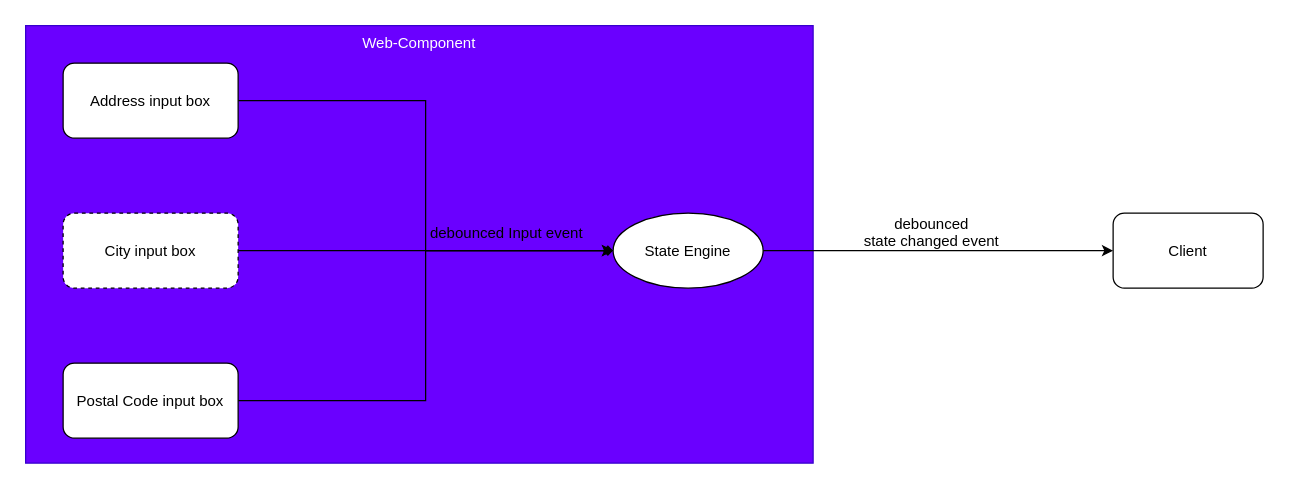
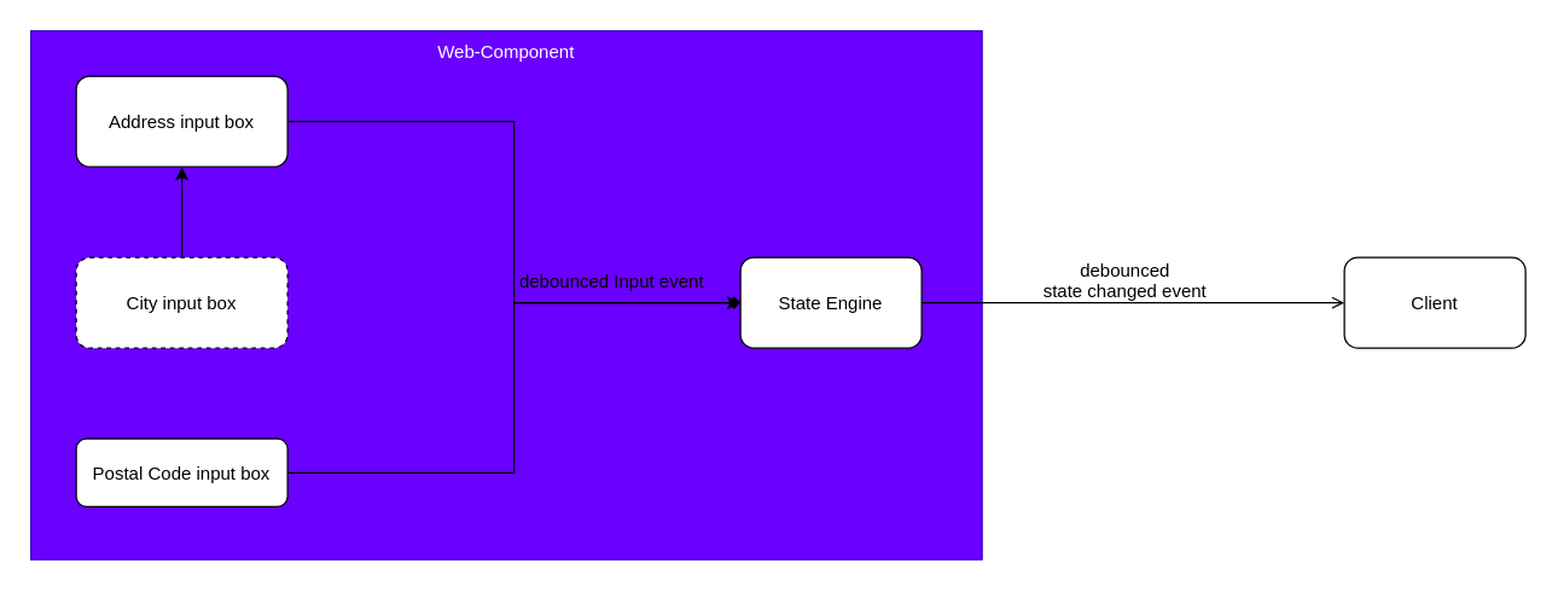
- <mxCell id="5" value="" style="edgeStyle=orthogonalEdgeStyle;rounded=0;orthogonalLoop=1;jettySize=auto;entryX=0;entryY=0.5;entryDx=0;entryDy=0;" parent="1" source="6" target="10" edge="1"><mxGeometry relative="1" as="geometry" /></mxCell>
+ <mxCell id="5" value="" style="edgeStyle=orthogonalEdgeStyle;rounded=0;orthogonalLoop=1;jettySize=auto;" parent="1" source="6" target="4" edge="1"><mxGeometry relative="1" as="geometry" /></mxCell>
- <mxCell id="10" value="State Engine" style="ellipse;" parent="1" vertex="1"><mxGeometry x="490" y="170" width="120" height="60" as="geometry" /></mxCell>
+ <mxCell id="10" value="State Engine" style="rounded=1;" parent="1" vertex="1"><mxGeometry x="490" y="170" width="120" height="60" as="geometry" /></mxCell>
- <mxCell id="9" value="" style="edgeStyle=orthogonalEdgeStyle;rounded=0;orthogonalLoop=1;jettySize=auto;entryX=0;entryY=0.5;entryDx=0;entryDy=0;" parent="1" source="10" target="12" edge="1"><mxGeometry relative="1" as="geometry" /></mxCell>
+ <mxCell id="9" value="" style="edgeStyle=orthogonalEdgeStyle;rounded=0;orthogonalLoop=1;jettySize=auto;entryX=0;entryY=0.5;entryDx=0;entryDy=0;endArrow=open;" parent="1" source="10" target="12" edge="1"><mxGeometry relative="1" as="geometry" /></mxCell>
- <mxCell id="8" value="Postal Code input box" style="rounded=1;" parent="1" vertex="1"><mxGeometry x="50" y="290" width="140" height="60" as="geometry" /></mxCell>
+ <mxCell id="8" value="Postal Code input box" style="rounded=1;" parent="1" vertex="1"><mxGeometry x="50" y="290" width="140" height="45" as="geometry" /></mxCell>
